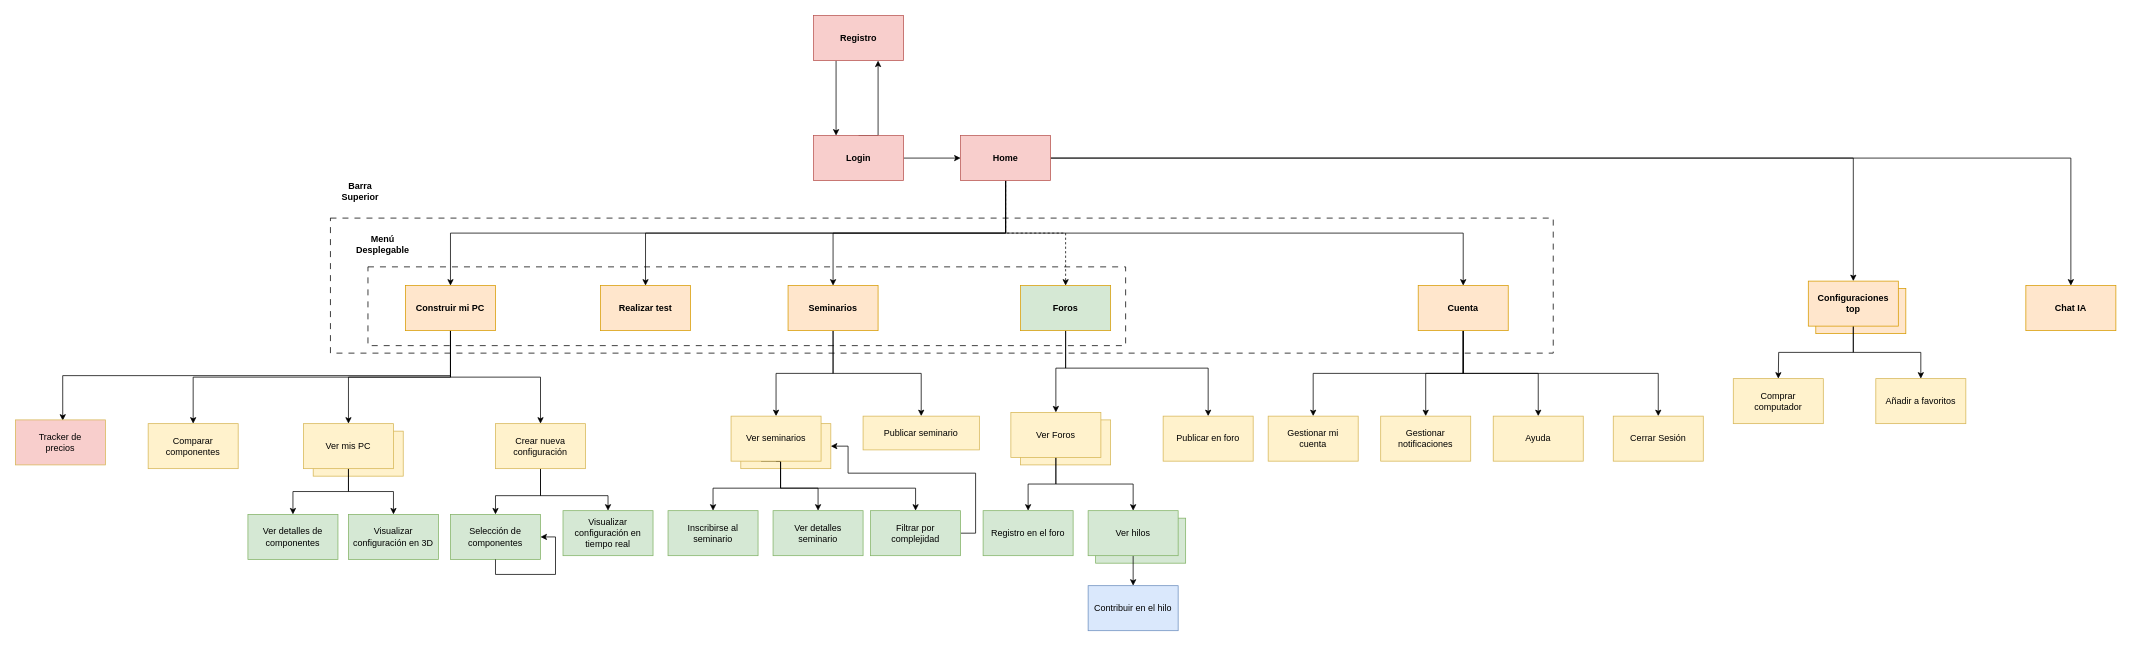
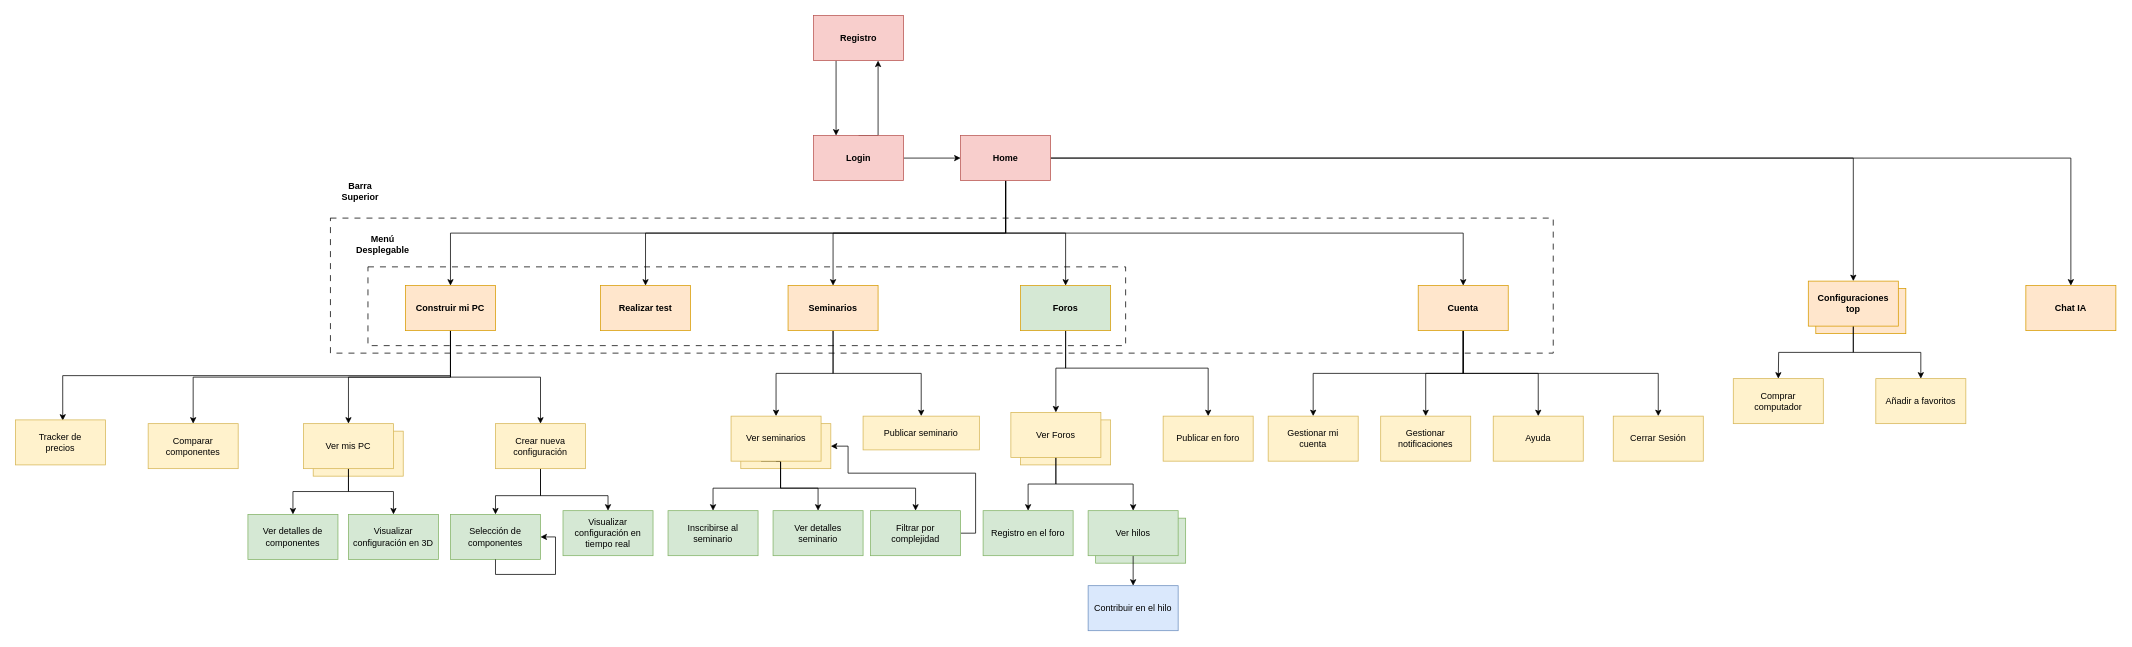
- <mxCell id="9" style="edgeStyle=orthogonalEdgeStyle;rounded=0;orthogonalLoop=1;jettySize=auto;html=1;exitX=0.5;exitY=1;exitDx=0;exitDy=0;dashed=1;" edge="1" parent="1" source="14" target="25"><mxGeometry relative="1" as="geometry" /></mxCell>
+ <mxCell id="9" style="edgeStyle=orthogonalEdgeStyle;rounded=0;orthogonalLoop=1;jettySize=auto;html=1;exitX=0.5;exitY=1;exitDx=0;exitDy=0;" edge="1" parent="1" source="14" target="25"><mxGeometry relative="1" as="geometry" /></mxCell>
- <mxCell id="68" value="Tracker de &lt;br&gt;precios" style="rounded=0;whiteSpace=wrap;html=1;fillColor=#f8cecc;strokeColor=#d6b656;" vertex="1" parent="1"><mxGeometry x="20" y="559" width="120" height="60" as="geometry" /></mxCell>
+ <mxCell id="68" value="Tracker de &lt;br&gt;precios" style="rounded=0;whiteSpace=wrap;html=1;fillColor=#fff2cc;strokeColor=#d6b656;" vertex="1" parent="1"><mxGeometry x="20" y="559" width="120" height="60" as="geometry" /></mxCell>
